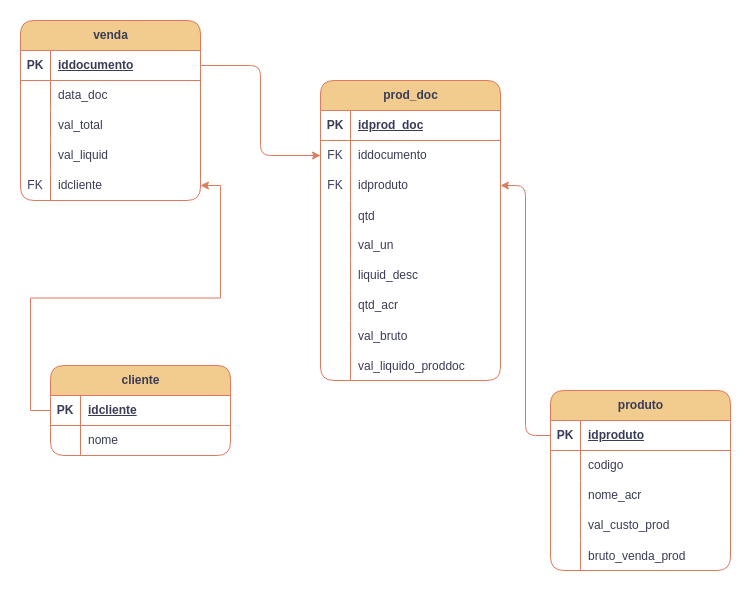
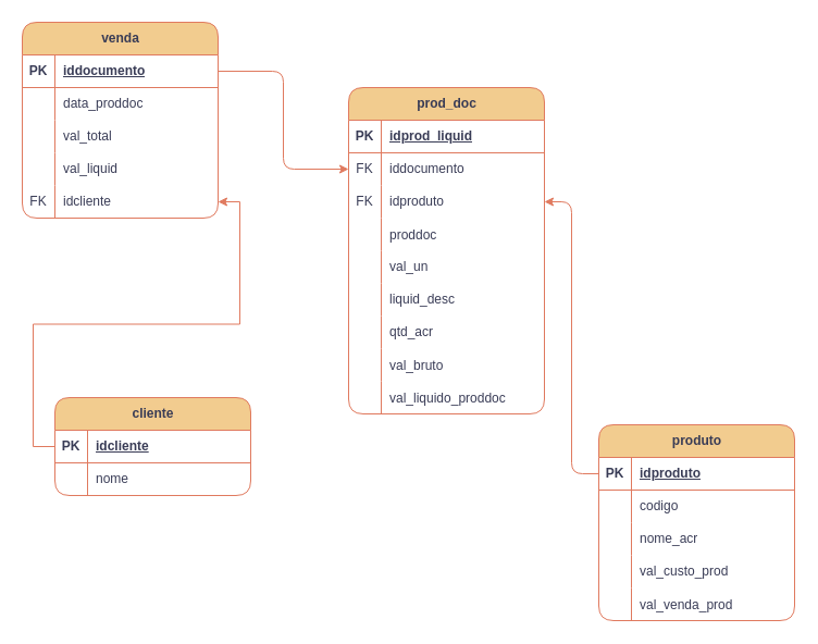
- <mxCell id="8" value="data_doc" style="shape=partialRectangle;connectable=0;fillColor=none;top=0;left=0;bottom=0;right=0;align=left;spacingLeft=6;overflow=hidden;whiteSpace=wrap;html=1;rounded=1;labelBackgroundColor=none;strokeColor=#E07A5F;fontColor=#393C56;" parent="6" vertex="1"><mxGeometry x="30" width="150" height="30" as="geometry"><mxRectangle width="150" height="30" as="alternateBounds" /></mxGeometry></mxCell>
+ <mxCell id="8" value="data_proddoc" style="shape=partialRectangle;connectable=0;fillColor=none;top=0;left=0;bottom=0;right=0;align=left;spacingLeft=6;overflow=hidden;whiteSpace=wrap;html=1;rounded=1;labelBackgroundColor=none;strokeColor=#E07A5F;fontColor=#393C56;" parent="6" vertex="1"><mxGeometry x="30" width="150" height="30" as="geometry"><mxRectangle width="150" height="30" as="alternateBounds" /></mxGeometry></mxCell>
- <mxCell id="37" value="idprod_doc" style="shape=partialRectangle;connectable=0;fillColor=none;top=0;left=0;bottom=0;right=0;align=left;spacingLeft=6;fontStyle=5;overflow=hidden;whiteSpace=wrap;html=1;rounded=1;labelBackgroundColor=none;strokeColor=#E07A5F;fontColor=#393C56;" parent="35" vertex="1"><mxGeometry x="30" width="150" height="30" as="geometry"><mxRectangle width="150" height="30" as="alternateBounds" /></mxGeometry></mxCell>
+ <mxCell id="37" value="idprod_liquid" style="shape=partialRectangle;connectable=0;fillColor=none;top=0;left=0;bottom=0;right=0;align=left;spacingLeft=6;fontStyle=5;overflow=hidden;whiteSpace=wrap;html=1;rounded=1;labelBackgroundColor=none;strokeColor=#E07A5F;fontColor=#393C56;" parent="35" vertex="1"><mxGeometry x="30" width="150" height="30" as="geometry"><mxRectangle width="150" height="30" as="alternateBounds" /></mxGeometry></mxCell>
- <mxCell id="46" value="qtd" style="shape=partialRectangle;connectable=0;fillColor=none;top=0;left=0;bottom=0;right=0;align=left;spacingLeft=6;overflow=hidden;strokeColor=#E07A5F;fontColor=#393C56;" vertex="1" parent="44"><mxGeometry x="30" width="150" height="30" as="geometry"><mxRectangle width="150" height="30" as="alternateBounds" /></mxGeometry></mxCell>
+ <mxCell id="46" value="proddoc" style="shape=partialRectangle;connectable=0;fillColor=none;top=0;left=0;bottom=0;right=0;align=left;spacingLeft=6;overflow=hidden;strokeColor=#E07A5F;fontColor=#393C56;" vertex="1" parent="44"><mxGeometry x="30" width="150" height="30" as="geometry"><mxRectangle width="150" height="30" as="alternateBounds" /></mxGeometry></mxCell>
- <mxCell id="33" value="bruto_venda_prod" style="shape=partialRectangle;connectable=0;fillColor=none;top=0;left=0;bottom=0;right=0;align=left;spacingLeft=6;overflow=hidden;rounded=1;labelBackgroundColor=none;strokeColor=#E07A5F;fontColor=#393C56;" parent="31" vertex="1"><mxGeometry x="30" width="150" height="30" as="geometry"><mxRectangle width="150" height="30" as="alternateBounds" /></mxGeometry></mxCell>
+ <mxCell id="33" value="val_venda_prod" style="shape=partialRectangle;connectable=0;fillColor=none;top=0;left=0;bottom=0;right=0;align=left;spacingLeft=6;overflow=hidden;rounded=1;labelBackgroundColor=none;strokeColor=#E07A5F;fontColor=#393C56;" parent="31" vertex="1"><mxGeometry x="30" width="150" height="30" as="geometry"><mxRectangle width="150" height="30" as="alternateBounds" /></mxGeometry></mxCell>
